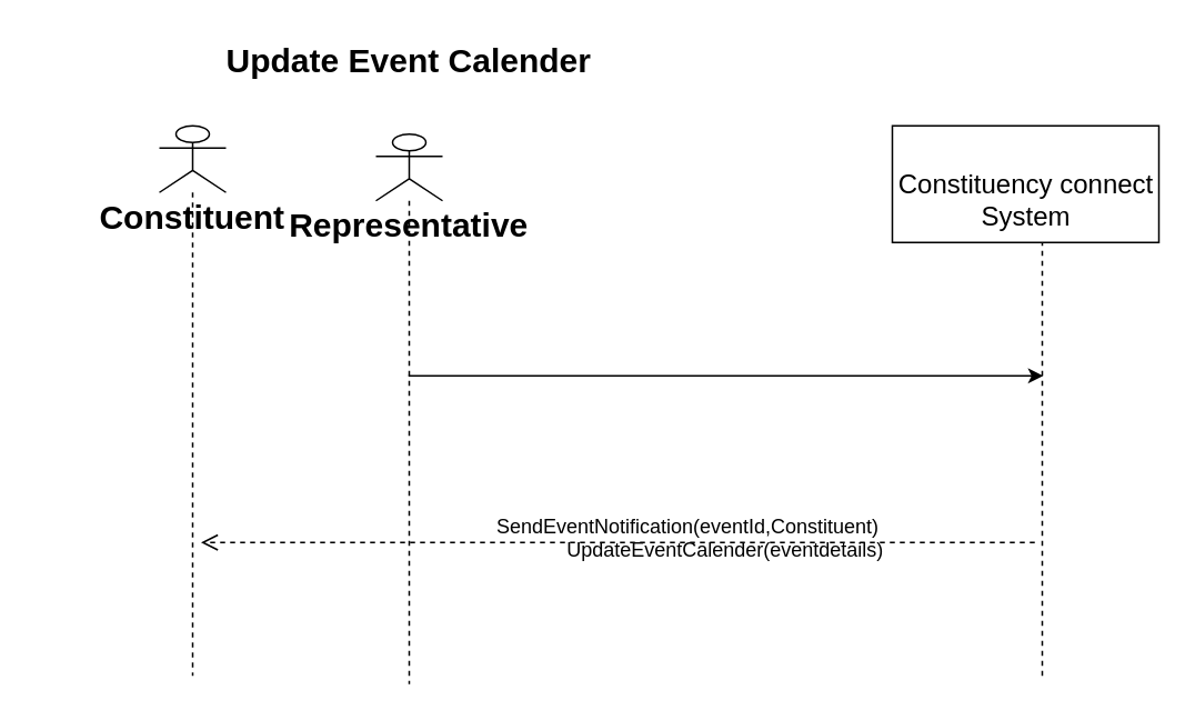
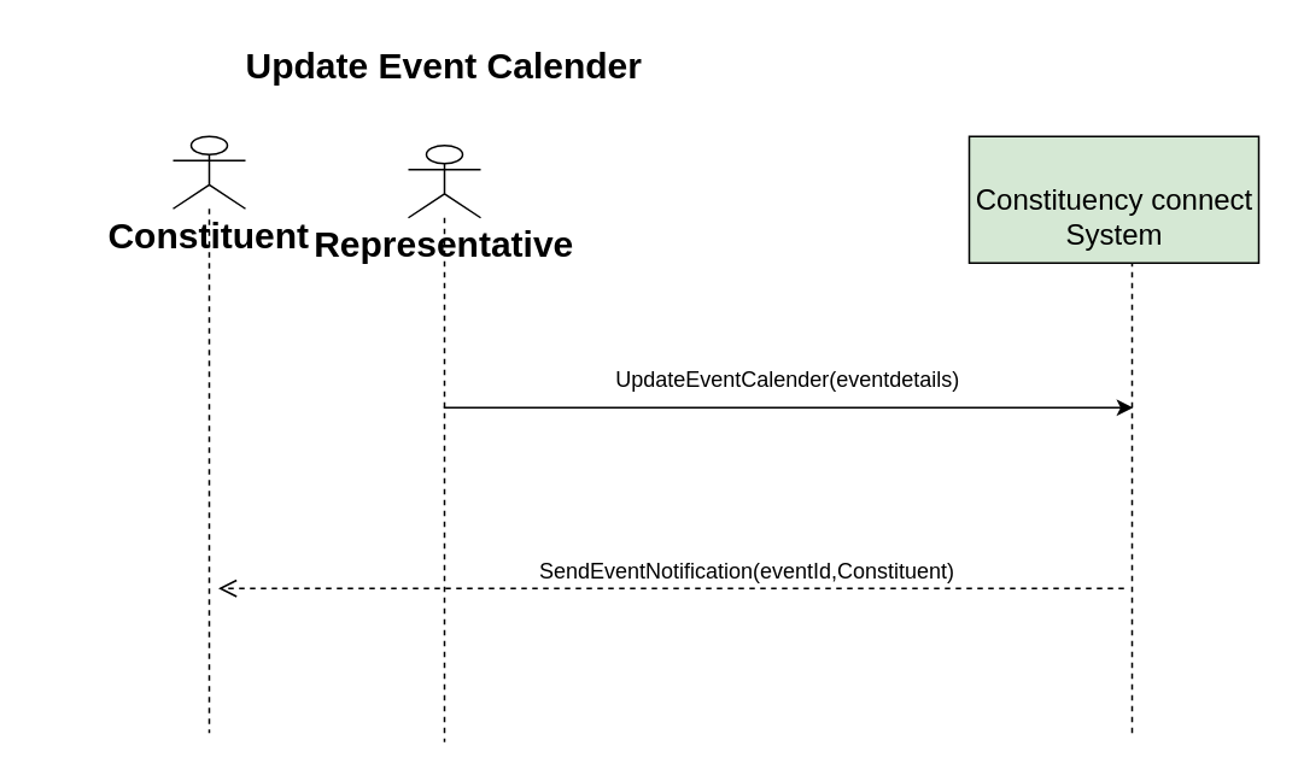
- <mxCell id="3" value="&lt;br&gt;&lt;div&gt;Constituency connect&lt;/div&gt;&lt;div&gt;System&lt;/div&gt;" style="html=1;align=center;verticalAlign=middle;dashed=0;fontSize=16;" vertex="1" parent="1"><mxGeometry x="535" y="75" width="160" height="70" as="geometry" /></mxCell>
+ <mxCell id="3" value="&lt;br&gt;&lt;div&gt;Constituency connect&lt;/div&gt;&lt;div&gt;System&lt;/div&gt;" style="html=1;align=center;verticalAlign=middle;dashed=0;fontSize=16;fillColor=#d5e8d4;" vertex="1" parent="1"><mxGeometry x="535" y="75" width="160" height="70" as="geometry" /></mxCell>
- <mxCell id="6" value="UpdateEventCalender(eventdetails)" style="text;html=1;strokeColor=none;fillColor=none;align=center;verticalAlign=middle;whiteSpace=wrap;rounded=0;" vertex="1" parent="1"><mxGeometry x="330" y="315" width="210" height="30" as="geometry" /></mxCell>
+ <mxCell id="6" value="UpdateEventCalender(eventdetails)" style="text;html=1;strokeColor=none;fillColor=none;align=center;verticalAlign=middle;whiteSpace=wrap;rounded=0;" vertex="1" parent="1"><mxGeometry x="330" y="195" width="210" height="30" as="geometry" /></mxCell>
